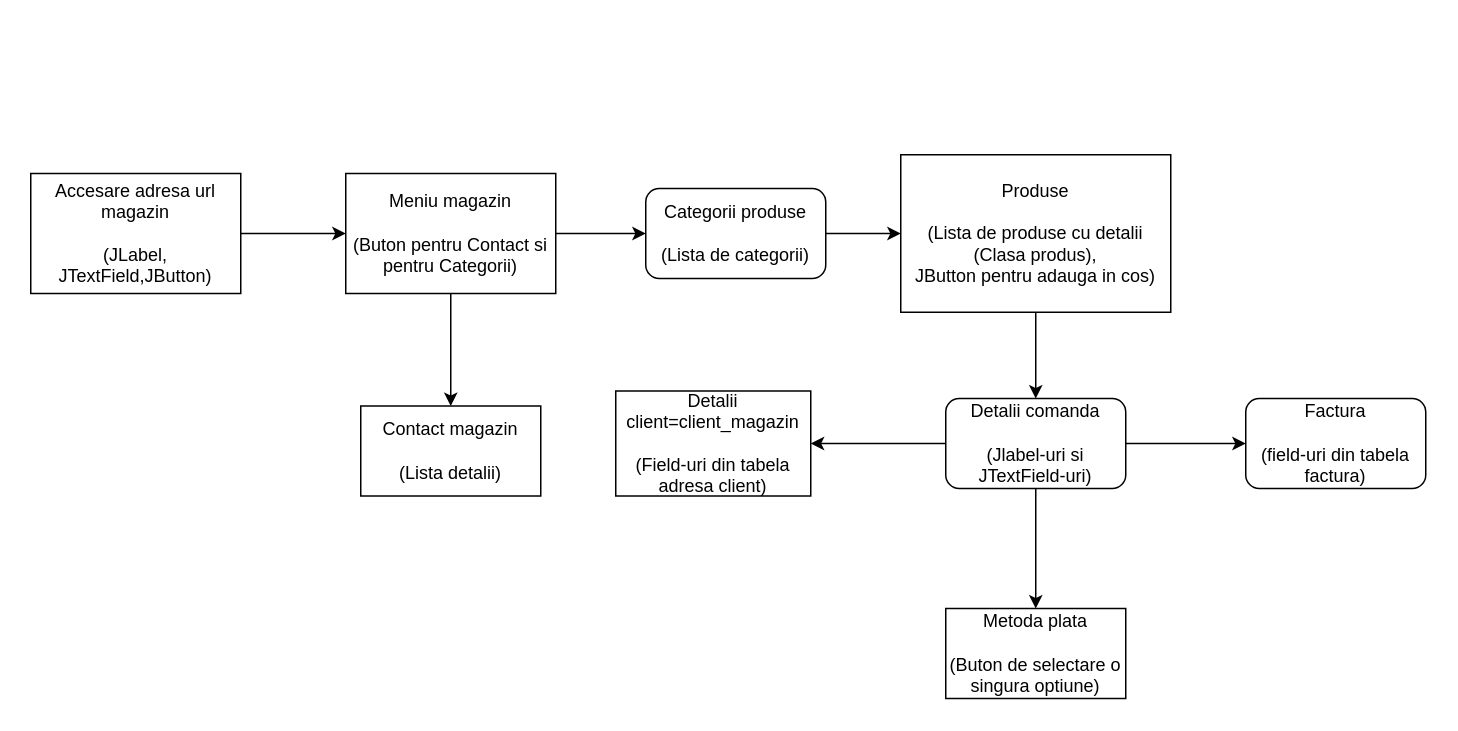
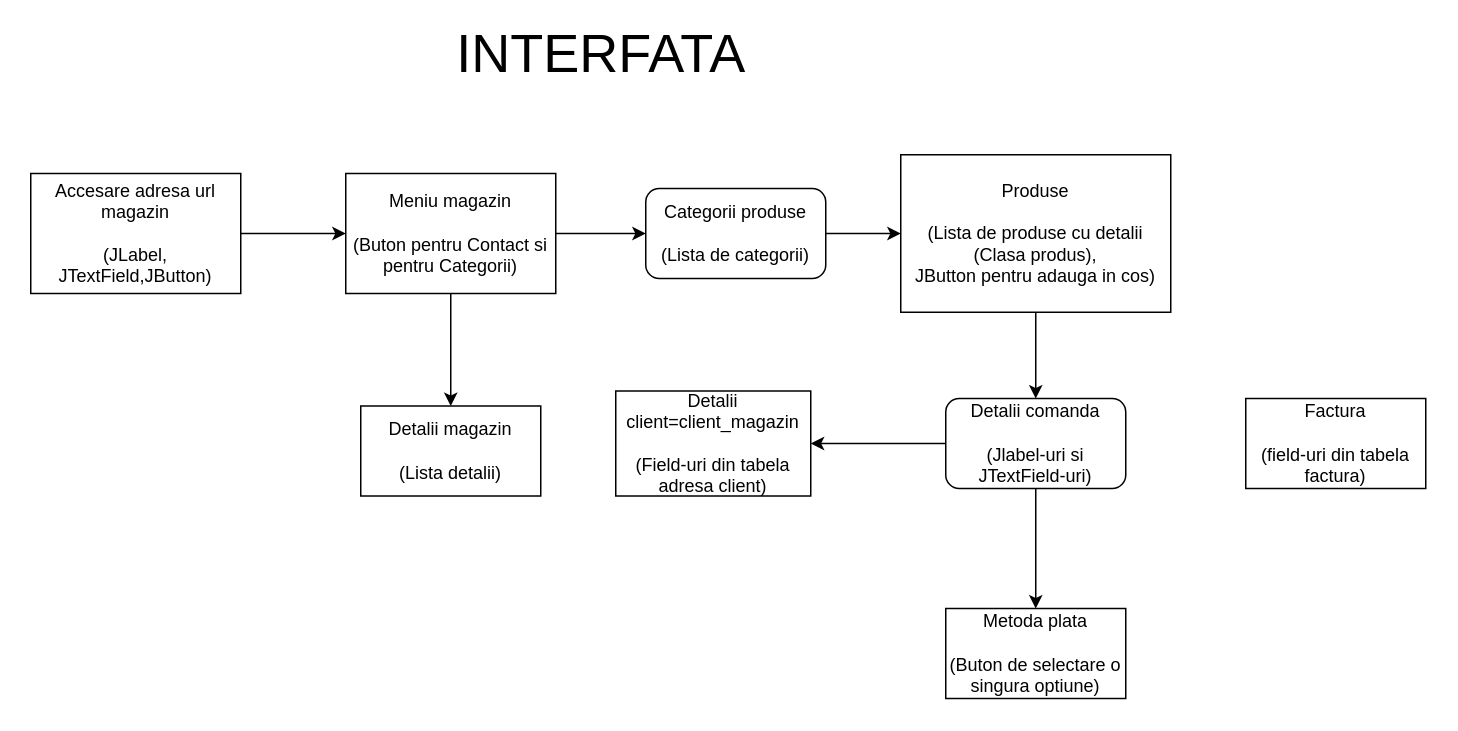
+ <mxCell id="19" value="&lt;font style=&quot;font-size: 36px&quot;&gt;INTERFATA&lt;/font&gt;" style="text;html=1;align=center;verticalAlign=middle;resizable=0;points=[];autosize=1;" vertex="1" parent="1"><mxGeometry x="295" y="20" width="210" height="30" as="geometry" /></mxCell>
- <mxCell id="13" value="" style="edgeStyle=orthogonalEdgeStyle;rounded=0;orthogonalLoop=1;jettySize=auto;html=1;" edge="1" parent="1" source="15" target="17"><mxGeometry relative="1" as="geometry" /></mxCell>
- <mxCell id="17" value="Factura&lt;br&gt;&lt;br&gt;(field-uri din tabela factura)" style="whiteSpace=wrap;html=1;rounded=1;" vertex="1" parent="1"><mxGeometry x="830" y="265" width="120" height="60" as="geometry" /></mxCell>
+ <mxCell id="17" value="Factura&lt;br&gt;&lt;br&gt;(field-uri din tabela factura)" style="rounded=0;whiteSpace=wrap;html=1;" vertex="1" parent="1"><mxGeometry x="830" y="265" width="120" height="60" as="geometry" /></mxCell>
- <mxCell id="9" value="Contact magazin&lt;br&gt;&lt;br&gt;(Lista detalii)" style="rounded=0;whiteSpace=wrap;html=1;" vertex="1" parent="1"><mxGeometry x="240" y="270" width="120" height="60" as="geometry" /></mxCell>
+ <mxCell id="9" value="Detalii magazin&lt;br&gt;&lt;br&gt;(Lista detalii)" style="rounded=0;whiteSpace=wrap;html=1;" vertex="1" parent="1"><mxGeometry x="240" y="270" width="120" height="60" as="geometry" /></mxCell>
